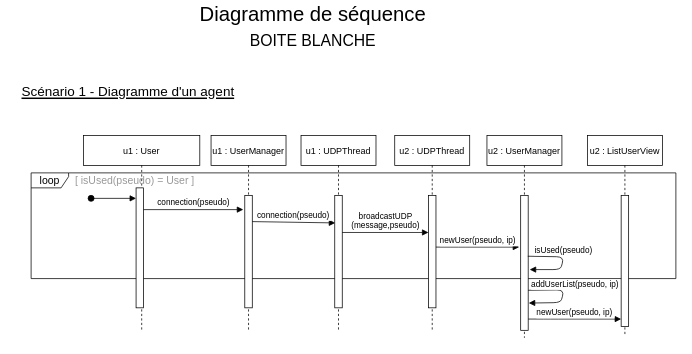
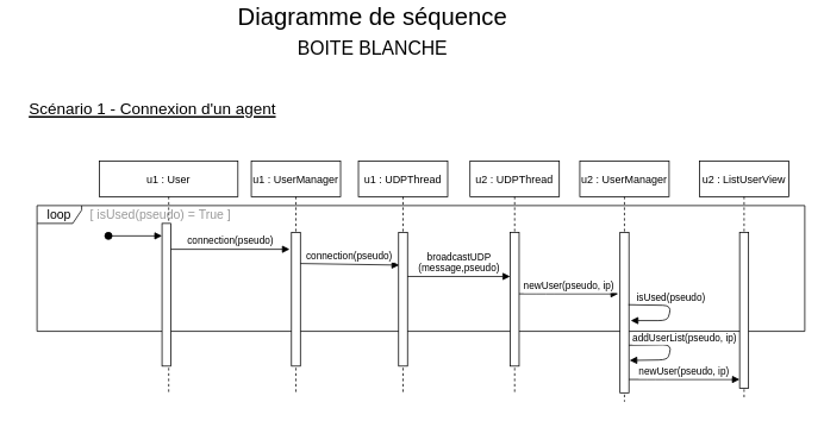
- <mxCell id="14" value="&lt;u&gt;&lt;font style=&quot;font-size: 18px;&quot;&gt;Scénario 1 - Diagramme d'un agent&lt;br&gt;&lt;/font&gt;&lt;/u&gt;" style="text;html=1;align=center;verticalAlign=middle;resizable=0;points=[];autosize=1;strokeColor=none;fillColor=none;fontSize=21;" vertex="1" parent="1"><mxGeometry x="20" y="100" width="300" height="40" as="geometry" /></mxCell>
+ <mxCell id="14" value="&lt;u&gt;&lt;font style=&quot;font-size: 18px;&quot;&gt;Scénario 1 - Connexion d'un agent&lt;br&gt;&lt;/font&gt;&lt;/u&gt;" style="text;html=1;align=center;verticalAlign=middle;resizable=0;points=[];autosize=1;strokeColor=none;fillColor=none;fontSize=21;" vertex="1" parent="1"><mxGeometry x="20" y="100" width="300" height="40" as="geometry" /></mxCell>
- <mxCell id="6" value="&lt;font color=&quot;#999999&quot;&gt;[ isUsed(pseudo) = User ]&lt;br&gt;&lt;/font&gt;" style="text;html=1;align=center;verticalAlign=middle;resizable=0;points=[];autosize=1;strokeColor=none;fillColor=none;fontSize=14;" vertex="1" parent="3"><mxGeometry x="-20" y="46" width="175" height="29" as="geometry" /></mxCell>
+ <mxCell id="6" value="&lt;font color=&quot;#999999&quot;&gt;[ isUsed(pseudo) = True ]&lt;br&gt;&lt;/font&gt;" style="text;html=1;align=center;verticalAlign=middle;resizable=0;points=[];autosize=1;strokeColor=none;fillColor=none;fontSize=14;" vertex="1" parent="3"><mxGeometry x="-20" y="46" width="175" height="29" as="geometry" /></mxCell>
